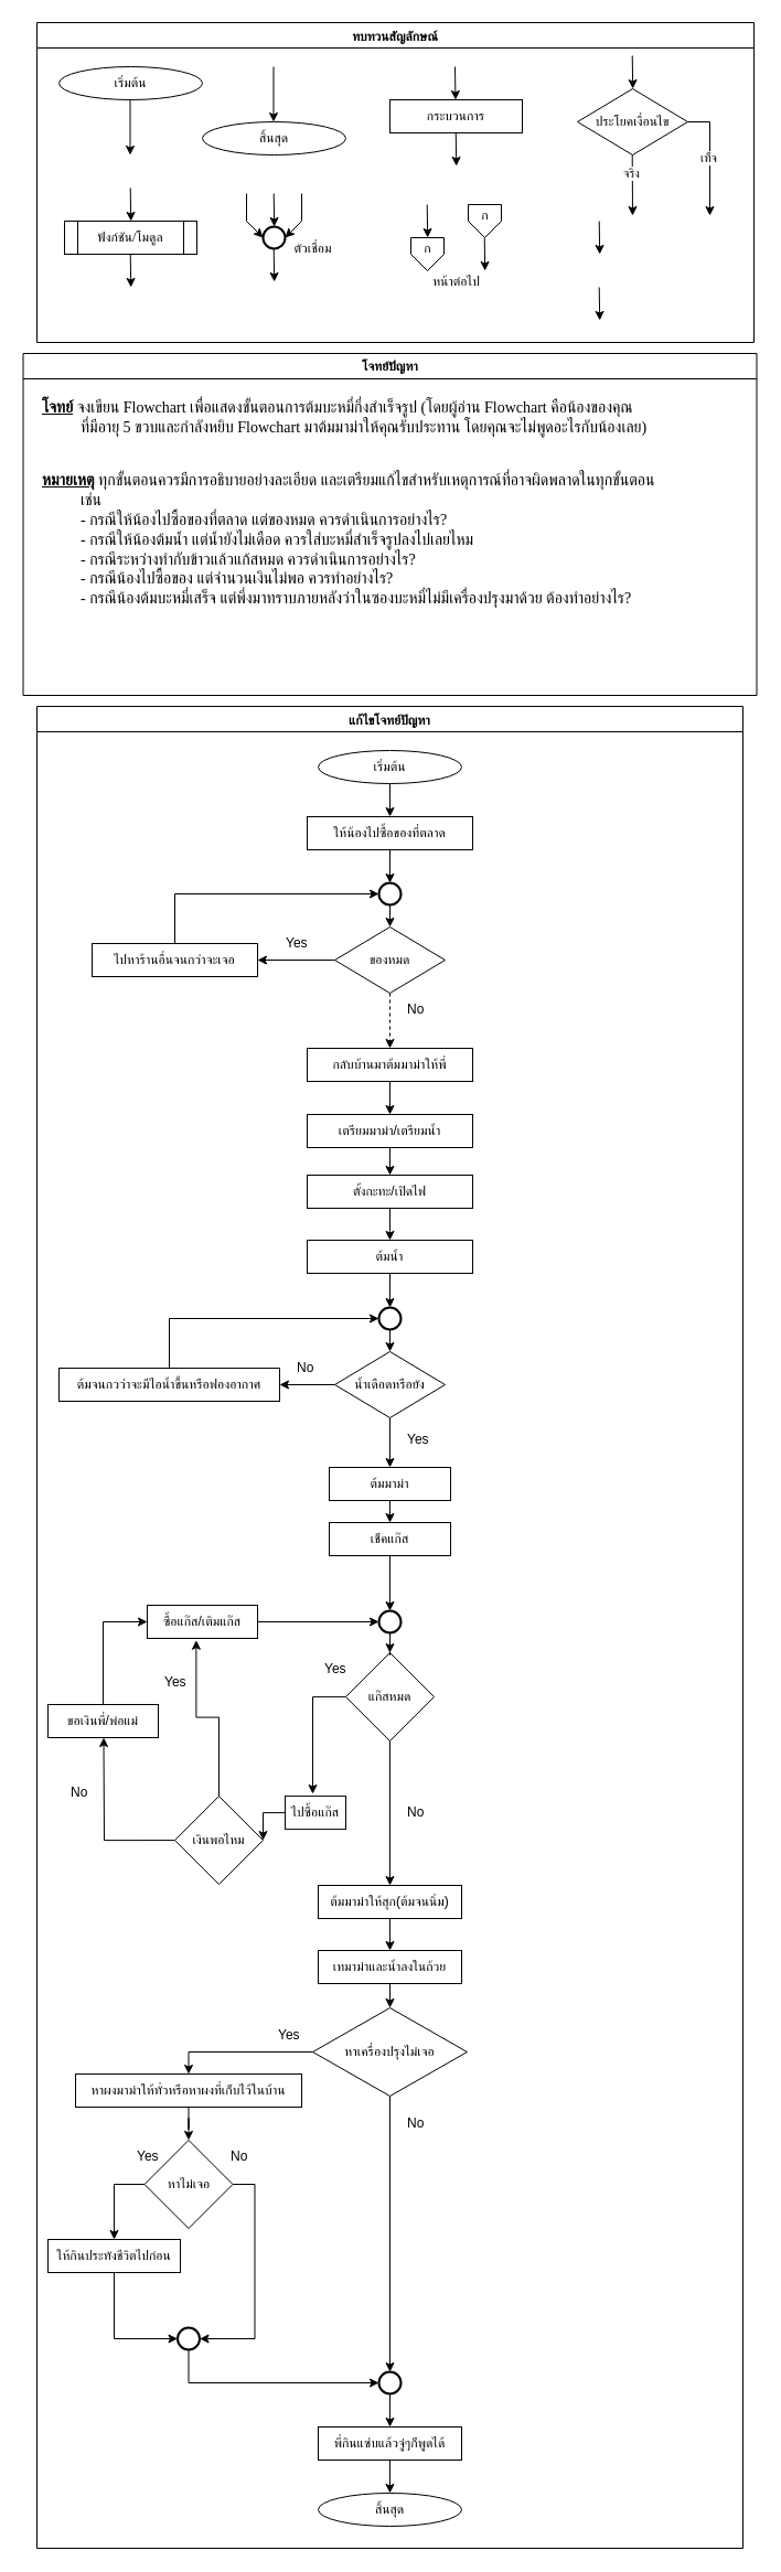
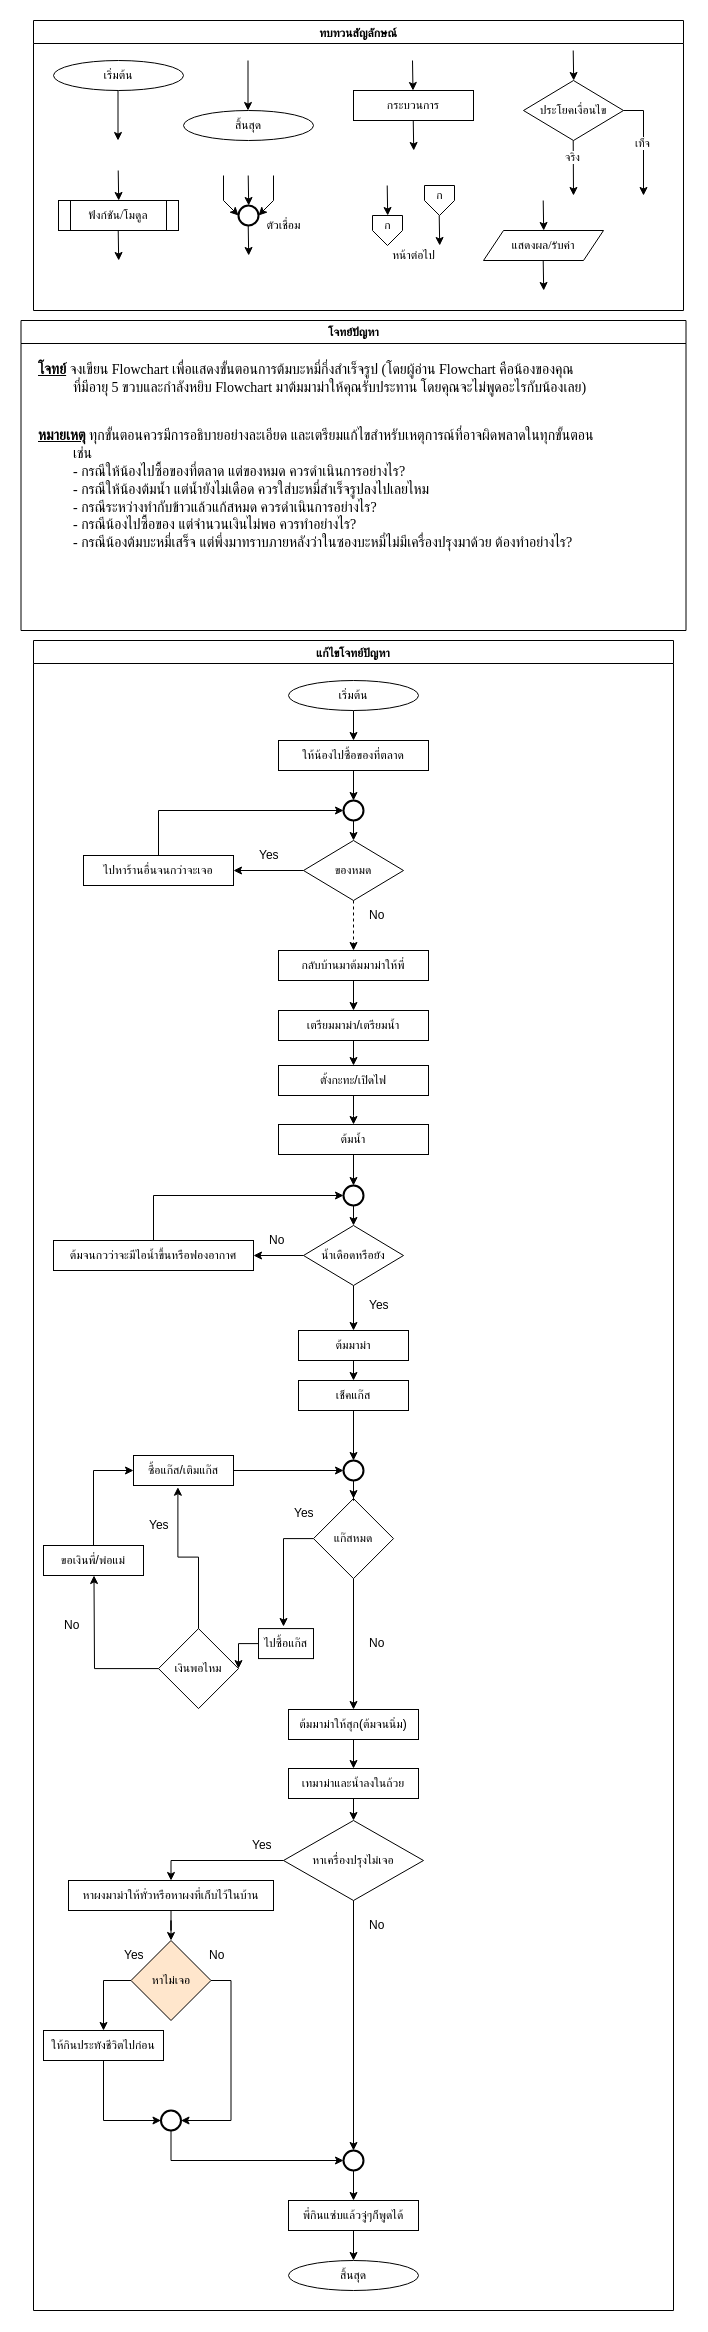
+ <mxCell id="32" value="แสดงผล/รับค่า" style="shape=parallelogram;perimeter=parallelogramPerimeter;whiteSpace=wrap;html=1;fixedSize=1;fontFamily=Sarabun;fontSource=https%3A%2F%2Ffonts.googleapis.com%2Fcss%3Ffamily%3DSarabun;" parent="2" vertex="1"><mxGeometry x="450" y="210" width="120" height="30" as="geometry" /></mxCell>
- <mxCell id="102" value="หาไม่เจอ" style="rhombus;whiteSpace=wrap;html=1;" vertex="1" parent="35"><mxGeometry x="97.5" y="1300" width="80" height="80" as="geometry" /></mxCell>
+ <mxCell id="102" value="หาไม่เจอ" style="rhombus;whiteSpace=wrap;html=1;fillColor=#ffe6cc;" vertex="1" parent="35"><mxGeometry x="97.5" y="1300" width="80" height="80" as="geometry" /></mxCell>
